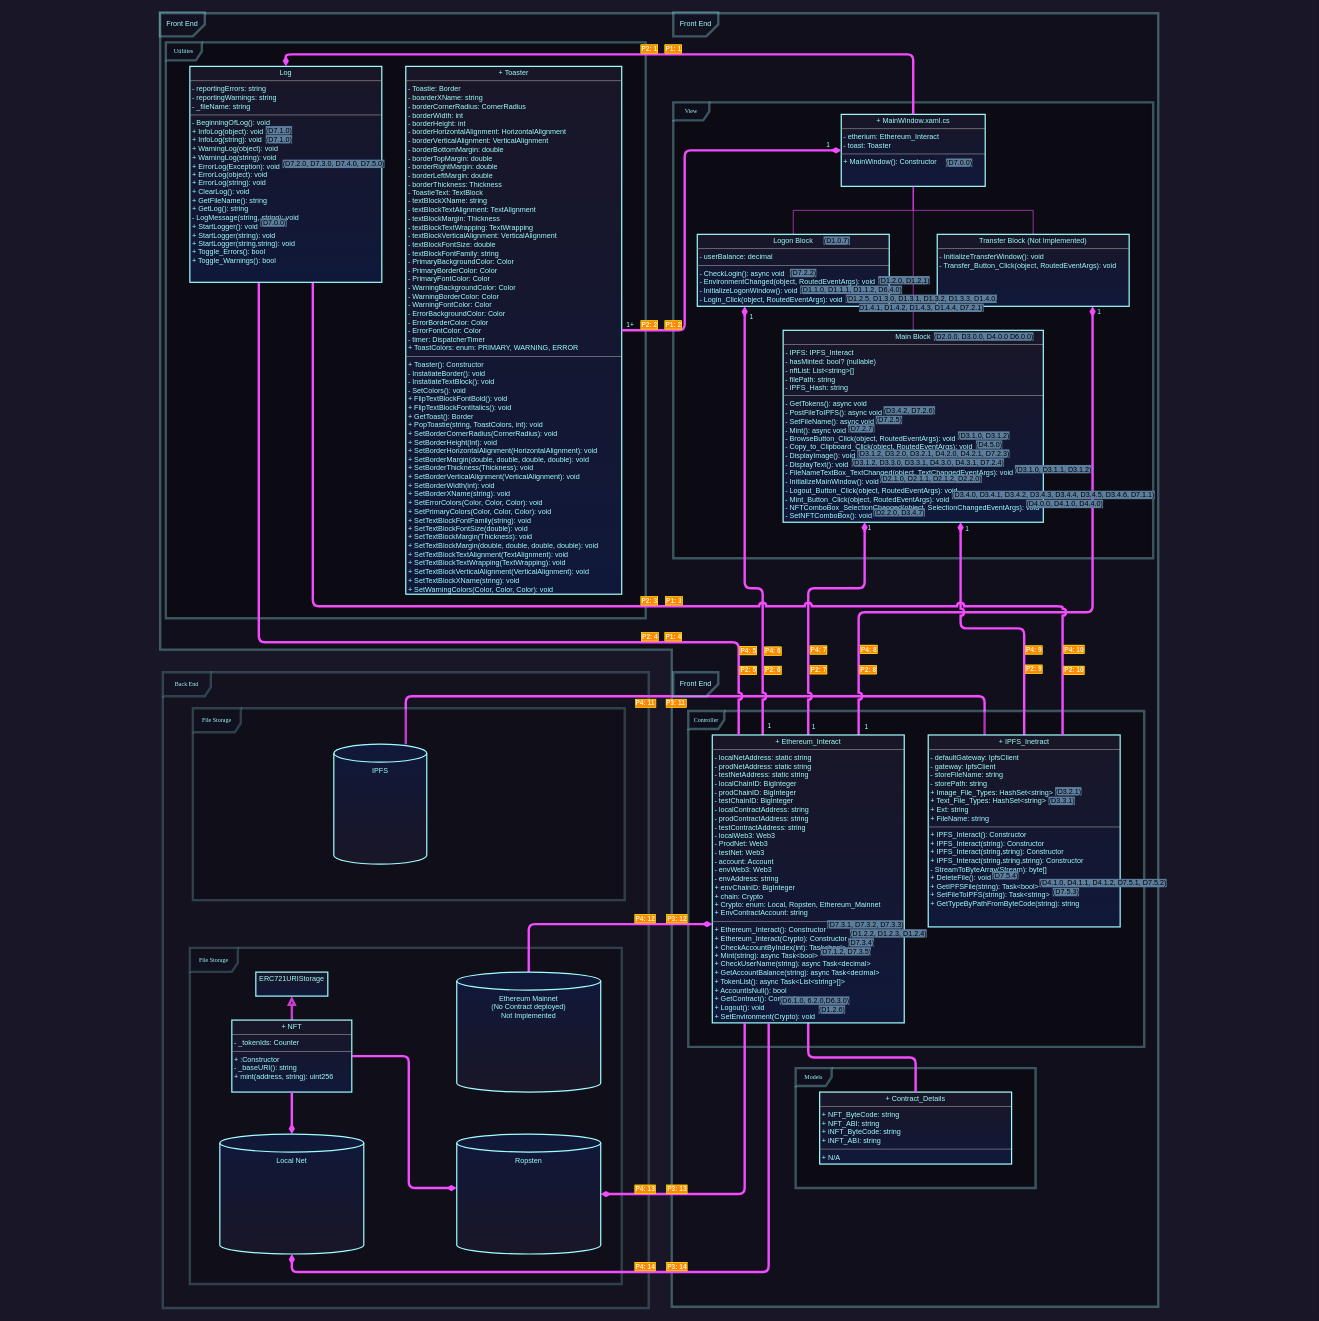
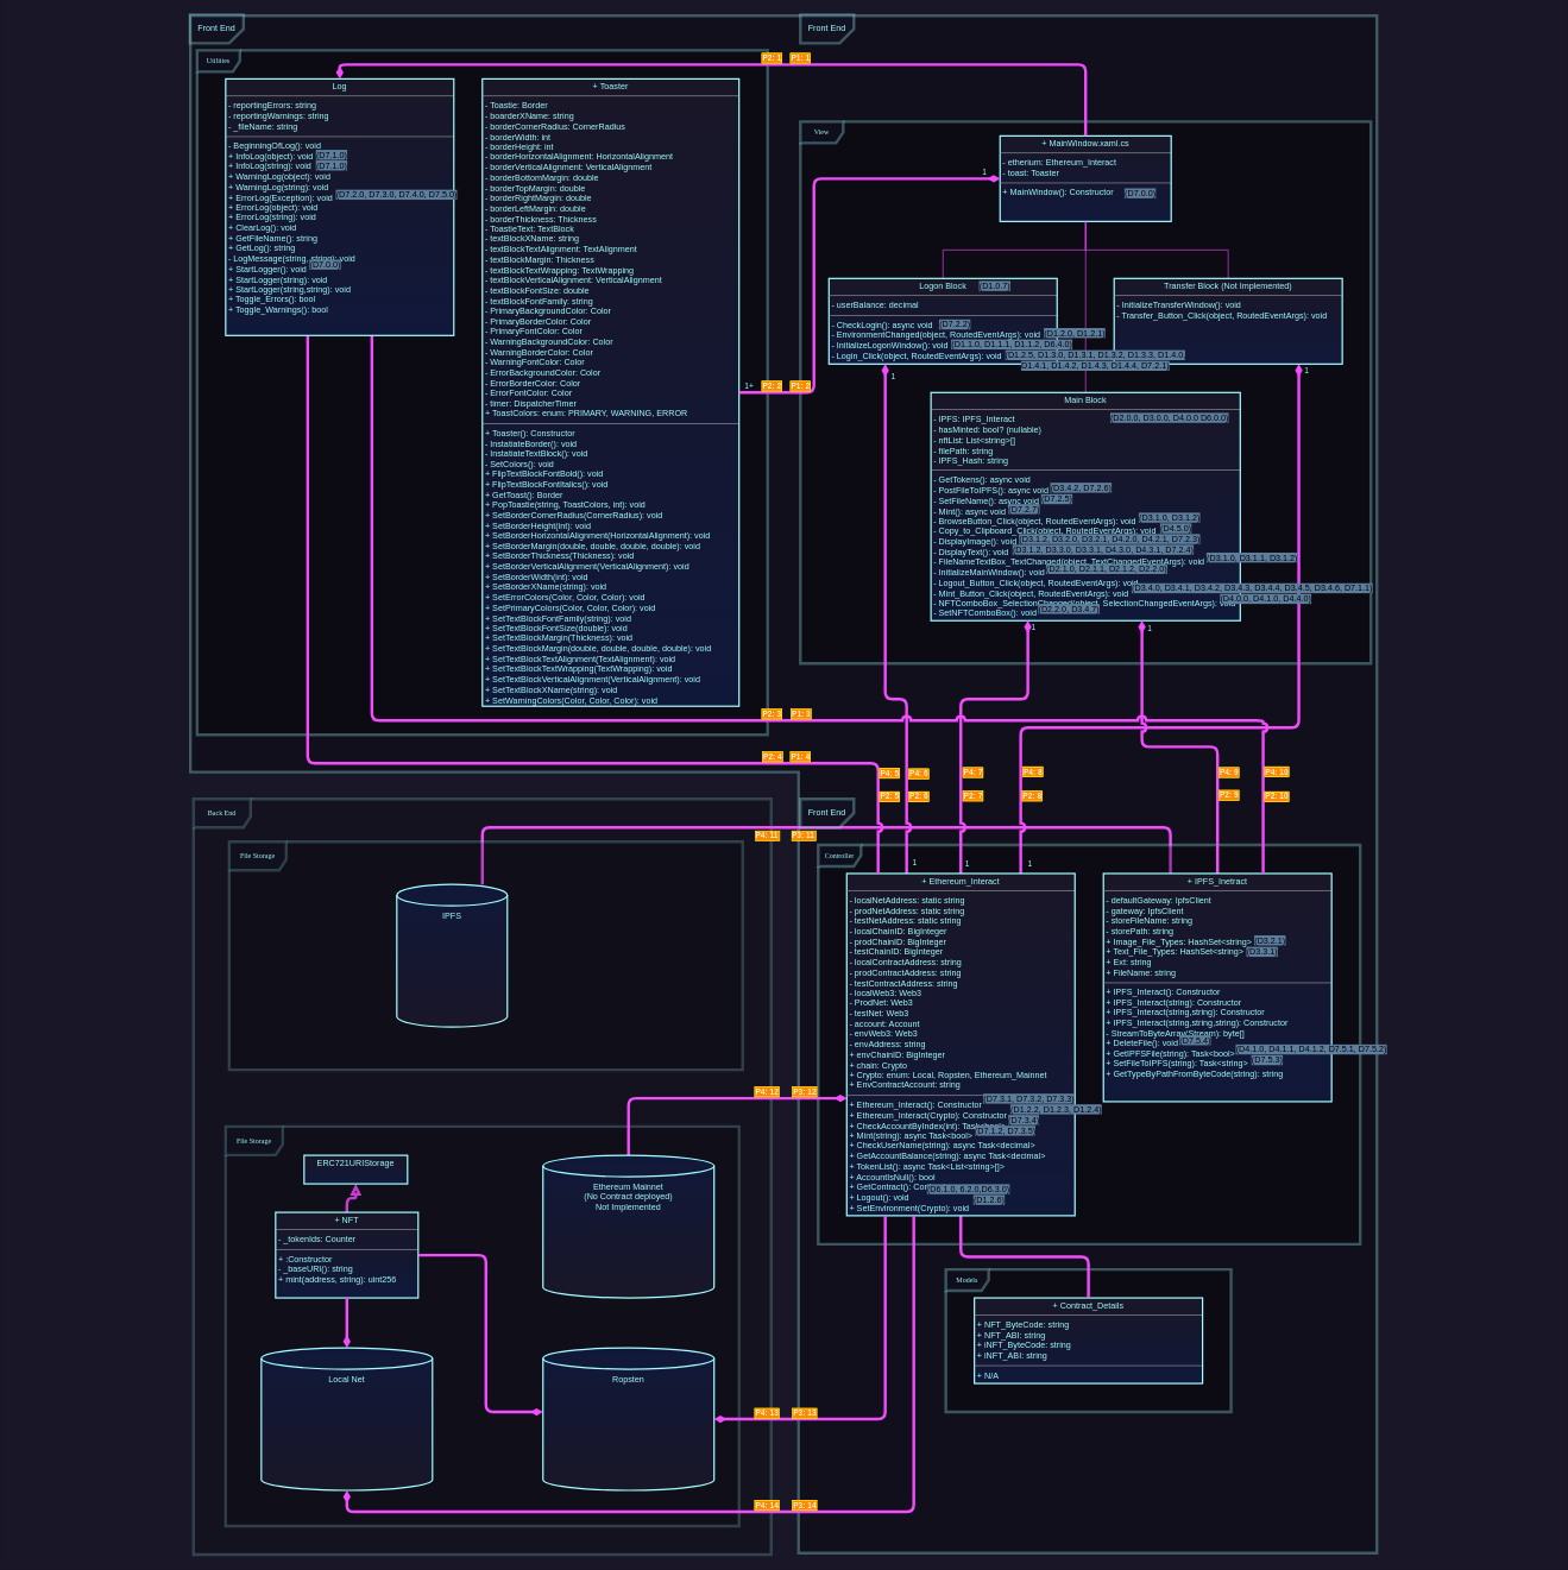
- <mxCell id="82" value="&lt;span style=&quot;font-family: &amp;#34;helvetica&amp;#34; ; text-align: left ; background-color: rgb(93 , 125 , 157)&quot;&gt;&lt;font color=&quot;#000000&quot;&gt;(D2.0.0, D3.0.0, D4.0.0 D6.0.0)&lt;/font&gt;&lt;/span&gt;" style="text;html=1;strokeColor=none;fillColor=none;align=center;verticalAlign=bottom;whiteSpace=wrap;rounded=0;" parent="1" vertex="1"><mxGeometry x="1550" y="550" width="180" height="20" as="geometry" /></mxCell>
+ <mxCell id="82" value="&lt;span style=&quot;font-family: &amp;#34;helvetica&amp;#34; ; text-align: left ; background-color: rgb(93 , 125 , 157)&quot;&gt;&lt;font color=&quot;#000000&quot;&gt;(D2.0.0, D3.0.0, D4.0.0 D6.0.0)&lt;/font&gt;&lt;/span&gt;" style="text;html=1;strokeColor=none;fillColor=none;align=center;verticalAlign=bottom;whiteSpace=wrap;rounded=0;" parent="1" vertex="1"><mxGeometry x="1550" y="575" width="180" height="20" as="geometry" /></mxCell>
- <mxCell id="64" value="&lt;p style=&quot;margin: 0px ; margin-top: 4px ; text-align: center&quot;&gt;&lt;span&gt;ERC721URIStorage&lt;/span&gt;&lt;br&gt;&lt;/p&gt;" style="verticalAlign=middle;align=center;overflow=fill;fontSize=12;fontFamily=Helvetica;html=1;rounded=0;shadow=0;comic=0;labelBackgroundColor=none;strokeWidth=2;gradientDirection=north;fillColor=#10183a;gradientColor=#191627;fontColor=#A0FFFF;strokeColor=#A0FFFF;labelPosition=center;verticalLabelPosition=middle;horizontal=1;" parent="1" vertex="1"><mxGeometry x="426.01" y="1620" width="120" height="40" as="geometry" /></mxCell>
+ <mxCell id="64" value="&lt;p style=&quot;margin: 0px ; margin-top: 4px ; text-align: center&quot;&gt;&lt;span&gt;ERC721URIStorage&lt;/span&gt;&lt;br&gt;&lt;/p&gt;" style="verticalAlign=middle;align=center;overflow=fill;fontSize=12;fontFamily=Helvetica;html=1;rounded=0;shadow=0;comic=0;labelBackgroundColor=none;strokeWidth=2;gradientDirection=north;fillColor=#10183a;gradientColor=#191627;fontColor=#A0FFFF;strokeColor=#A0FFFF;labelPosition=center;verticalLabelPosition=middle;horizontal=1;" parent="1" vertex="1"><mxGeometry x="426.01" y="1620" width="145" height="40" as="geometry" /></mxCell>
